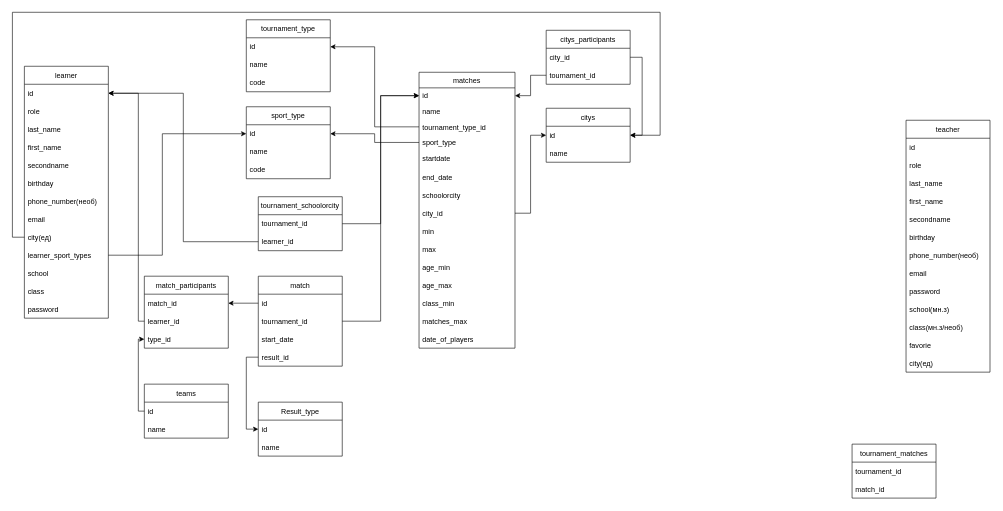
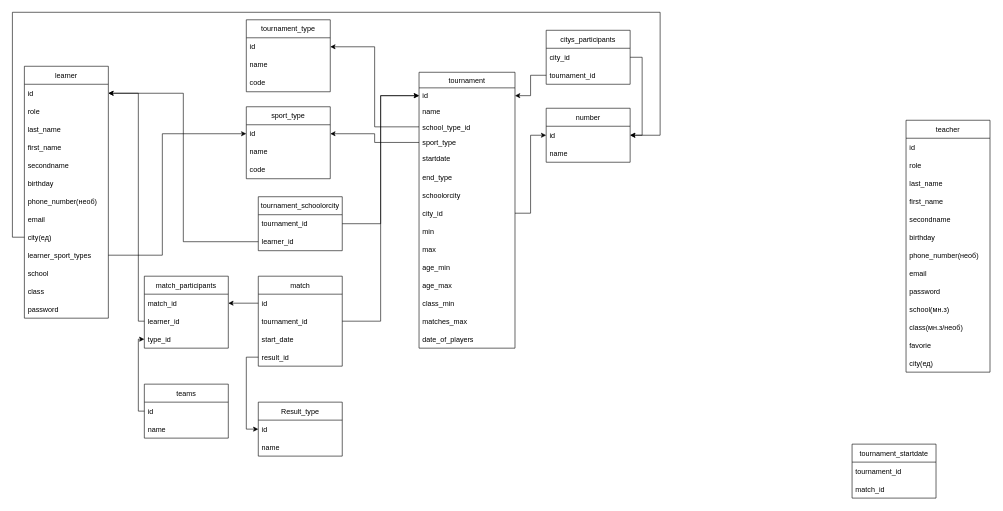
- <mxCell id="2" value="matches&#10;" style="swimlane;fontStyle=0;align=center;verticalAlign=top;childLayout=stackLayout;horizontal=1;startSize=26;horizontalStack=0;resizeParent=1;resizeLast=0;collapsible=1;marginBottom=0;rounded=0;shadow=0;strokeWidth=1;" parent="1" vertex="1"><mxGeometry x="698" y="120" width="160" height="460" as="geometry"><mxRectangle x="550" y="140" width="160" height="26" as="alternateBounds" /></mxGeometry></mxCell>
+ <mxCell id="2" value="tournament&#10;" style="swimlane;fontStyle=0;align=center;verticalAlign=top;childLayout=stackLayout;horizontal=1;startSize=26;horizontalStack=0;resizeParent=1;resizeLast=0;collapsible=1;marginBottom=0;rounded=0;shadow=0;strokeWidth=1;" parent="1" vertex="1"><mxGeometry x="698" y="120" width="160" height="460" as="geometry"><mxRectangle x="550" y="140" width="160" height="26" as="alternateBounds" /></mxGeometry></mxCell>
- <mxCell id="42" value="citys" style="swimlane;fontStyle=0;childLayout=stackLayout;horizontal=1;startSize=30;horizontalStack=0;resizeParent=1;resizeParentMax=0;resizeLast=0;collapsible=1;marginBottom=0;" parent="1" vertex="1"><mxGeometry x="910" y="180" width="140" height="90" as="geometry" /></mxCell>
+ <mxCell id="42" value="number" style="swimlane;fontStyle=0;childLayout=stackLayout;horizontal=1;startSize=30;horizontalStack=0;resizeParent=1;resizeParentMax=0;resizeLast=0;collapsible=1;marginBottom=0;" parent="1" vertex="1"><mxGeometry x="910" y="180" width="140" height="90" as="geometry" /></mxCell>
- <mxCell id="5" value="tournament_type_id" style="text;align=left;verticalAlign=top;spacingLeft=4;spacingRight=4;overflow=hidden;rotatable=0;points=[[0,0.5],[1,0.5]];portConstraint=eastwest;rounded=0;shadow=0;html=0;" parent="2" vertex="1"><mxGeometry y="78" width="160" height="26" as="geometry" /></mxCell>
+ <mxCell id="5" value="school_type_id" style="text;align=left;verticalAlign=top;spacingLeft=4;spacingRight=4;overflow=hidden;rotatable=0;points=[[0,0.5],[1,0.5]];portConstraint=eastwest;rounded=0;shadow=0;html=0;" parent="2" vertex="1"><mxGeometry y="78" width="160" height="26" as="geometry" /></mxCell>
- <mxCell id="8" value="end_date" style="text;strokeColor=none;fillColor=none;align=left;verticalAlign=middle;spacingLeft=4;spacingRight=4;overflow=hidden;points=[[0,0.5],[1,0.5]];portConstraint=eastwest;rotatable=0;" parent="2" vertex="1"><mxGeometry y="160" width="160" height="30" as="geometry" /></mxCell>
+ <mxCell id="8" value="end_type" style="text;strokeColor=none;fillColor=none;align=left;verticalAlign=middle;spacingLeft=4;spacingRight=4;overflow=hidden;points=[[0,0.5],[1,0.5]];portConstraint=eastwest;rotatable=0;" parent="2" vertex="1"><mxGeometry y="160" width="160" height="30" as="geometry" /></mxCell>
- <mxCell id="18" value="tournament_matches" style="swimlane;fontStyle=0;childLayout=stackLayout;horizontal=1;startSize=30;horizontalStack=0;resizeParent=1;resizeParentMax=0;resizeLast=0;collapsible=1;marginBottom=0;" parent="1" vertex="1"><mxGeometry x="1420" y="740" width="140" height="90" as="geometry" /></mxCell>
+ <mxCell id="18" value="tournament_startdate" style="swimlane;fontStyle=0;childLayout=stackLayout;horizontal=1;startSize=30;horizontalStack=0;resizeParent=1;resizeParentMax=0;resizeLast=0;collapsible=1;marginBottom=0;" parent="1" vertex="1"><mxGeometry x="1420" y="740" width="140" height="90" as="geometry" /></mxCell>
